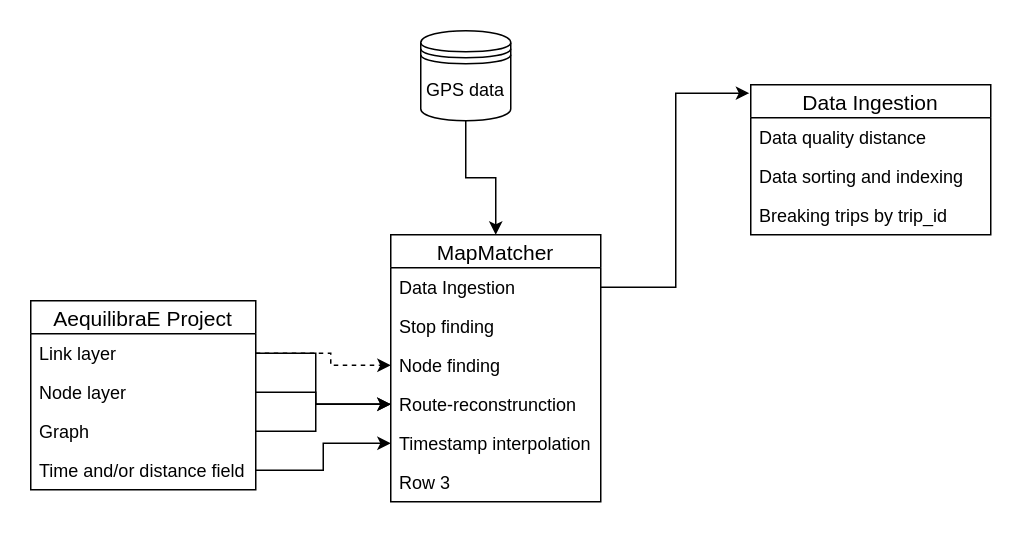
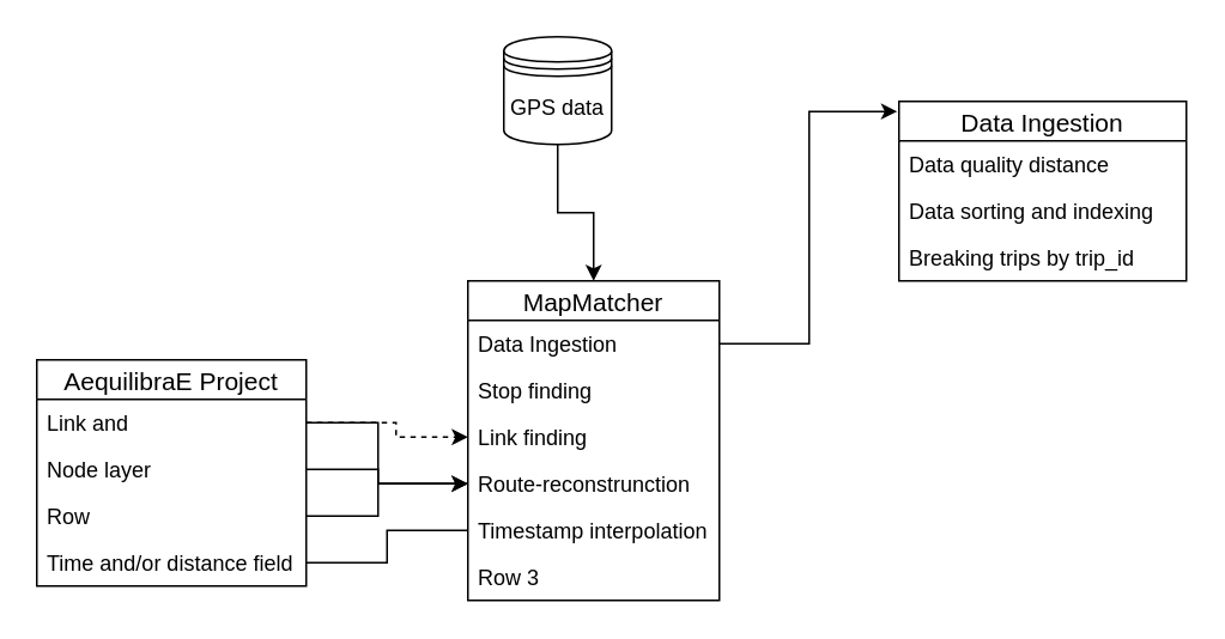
- <mxCell id="17" value="Link layer" style="text;strokeColor=none;fillColor=none;spacingLeft=4;spacingRight=4;overflow=hidden;rotatable=0;points=[[0,0.5],[1,0.5]];portConstraint=eastwest;fontSize=12;" parent="16" vertex="1"><mxGeometry y="22" width="150" height="26" as="geometry" /></mxCell>
+ <mxCell id="17" value="Link and" style="text;strokeColor=none;fillColor=none;spacingLeft=4;spacingRight=4;overflow=hidden;rotatable=0;points=[[0,0.5],[1,0.5]];portConstraint=eastwest;fontSize=12;" parent="16" vertex="1"><mxGeometry y="22" width="150" height="26" as="geometry" /></mxCell>
- <mxCell id="8" value="Node finding" style="text;strokeColor=none;fillColor=none;spacingLeft=4;spacingRight=4;overflow=hidden;rotatable=0;points=[[0,0.5],[1,0.5]];portConstraint=eastwest;fontSize=12;" parent="5" vertex="1"><mxGeometry y="74" width="140" height="26" as="geometry" /></mxCell>
+ <mxCell id="8" value="Link finding" style="text;strokeColor=none;fillColor=none;spacingLeft=4;spacingRight=4;overflow=hidden;rotatable=0;points=[[0,0.5],[1,0.5]];portConstraint=eastwest;fontSize=12;" parent="5" vertex="1"><mxGeometry y="74" width="140" height="26" as="geometry" /></mxCell>
- <mxCell id="19" value="Graph" style="text;strokeColor=none;fillColor=none;spacingLeft=4;spacingRight=4;overflow=hidden;rotatable=0;points=[[0,0.5],[1,0.5]];portConstraint=eastwest;fontSize=12;" parent="16" vertex="1"><mxGeometry y="74" width="150" height="26" as="geometry" /></mxCell>
+ <mxCell id="19" value="Row" style="text;strokeColor=none;fillColor=none;spacingLeft=4;spacingRight=4;overflow=hidden;rotatable=0;points=[[0,0.5],[1,0.5]];portConstraint=eastwest;fontSize=12;" parent="16" vertex="1"><mxGeometry y="74" width="150" height="26" as="geometry" /></mxCell>
- <mxCell id="25" style="edgeStyle=orthogonalEdgeStyle;rounded=0;orthogonalLoop=1;jettySize=auto;html=1;entryX=0;entryY=0.5;entryDx=0;entryDy=0;" parent="1" source="20" target="10" edge="1"><mxGeometry relative="1" as="geometry" /></mxCell>
+ <mxCell id="25" style="edgeStyle=orthogonalEdgeStyle;rounded=0;orthogonalLoop=1;jettySize=auto;html=1;entryX=0;entryY=0.5;entryDx=0;entryDy=0;endArrow=none;" parent="1" source="20" target="10" edge="1"><mxGeometry relative="1" as="geometry" /></mxCell>
